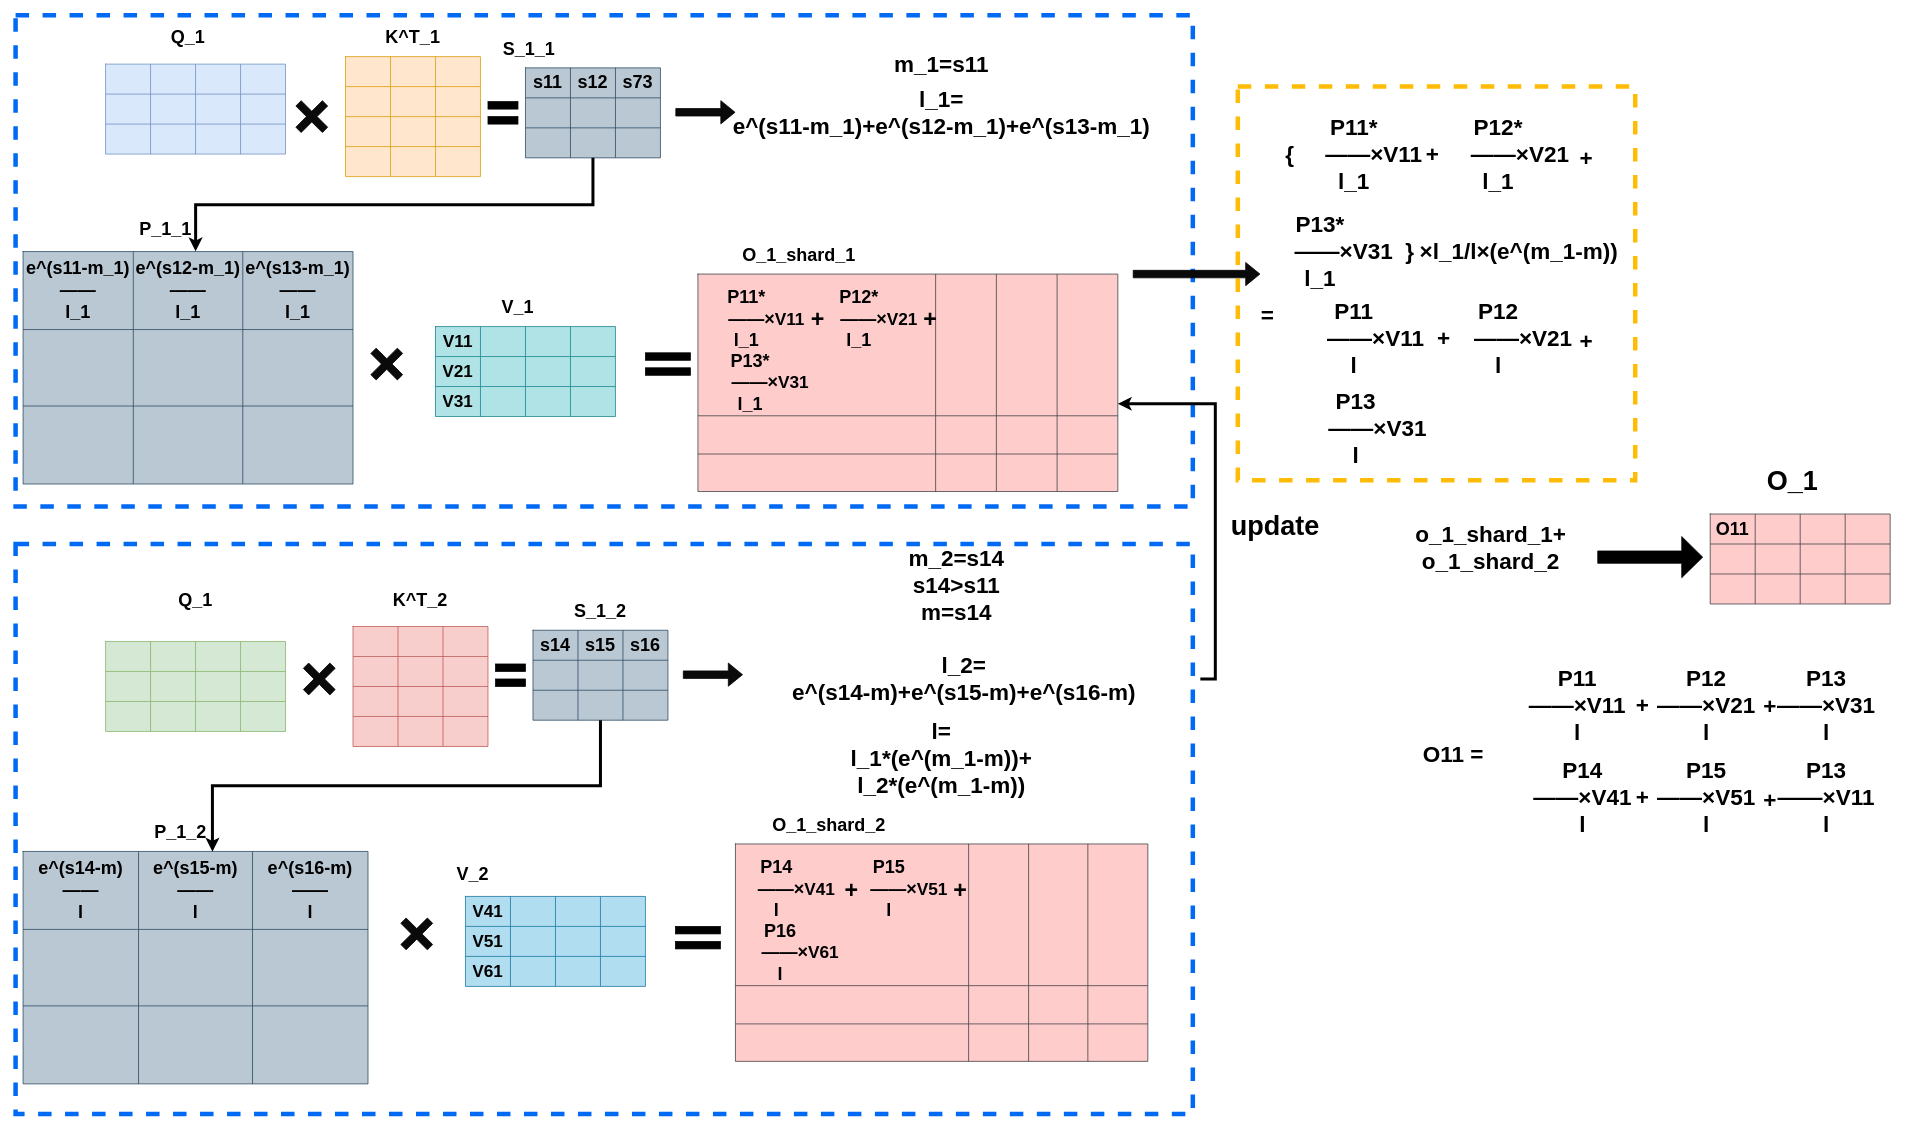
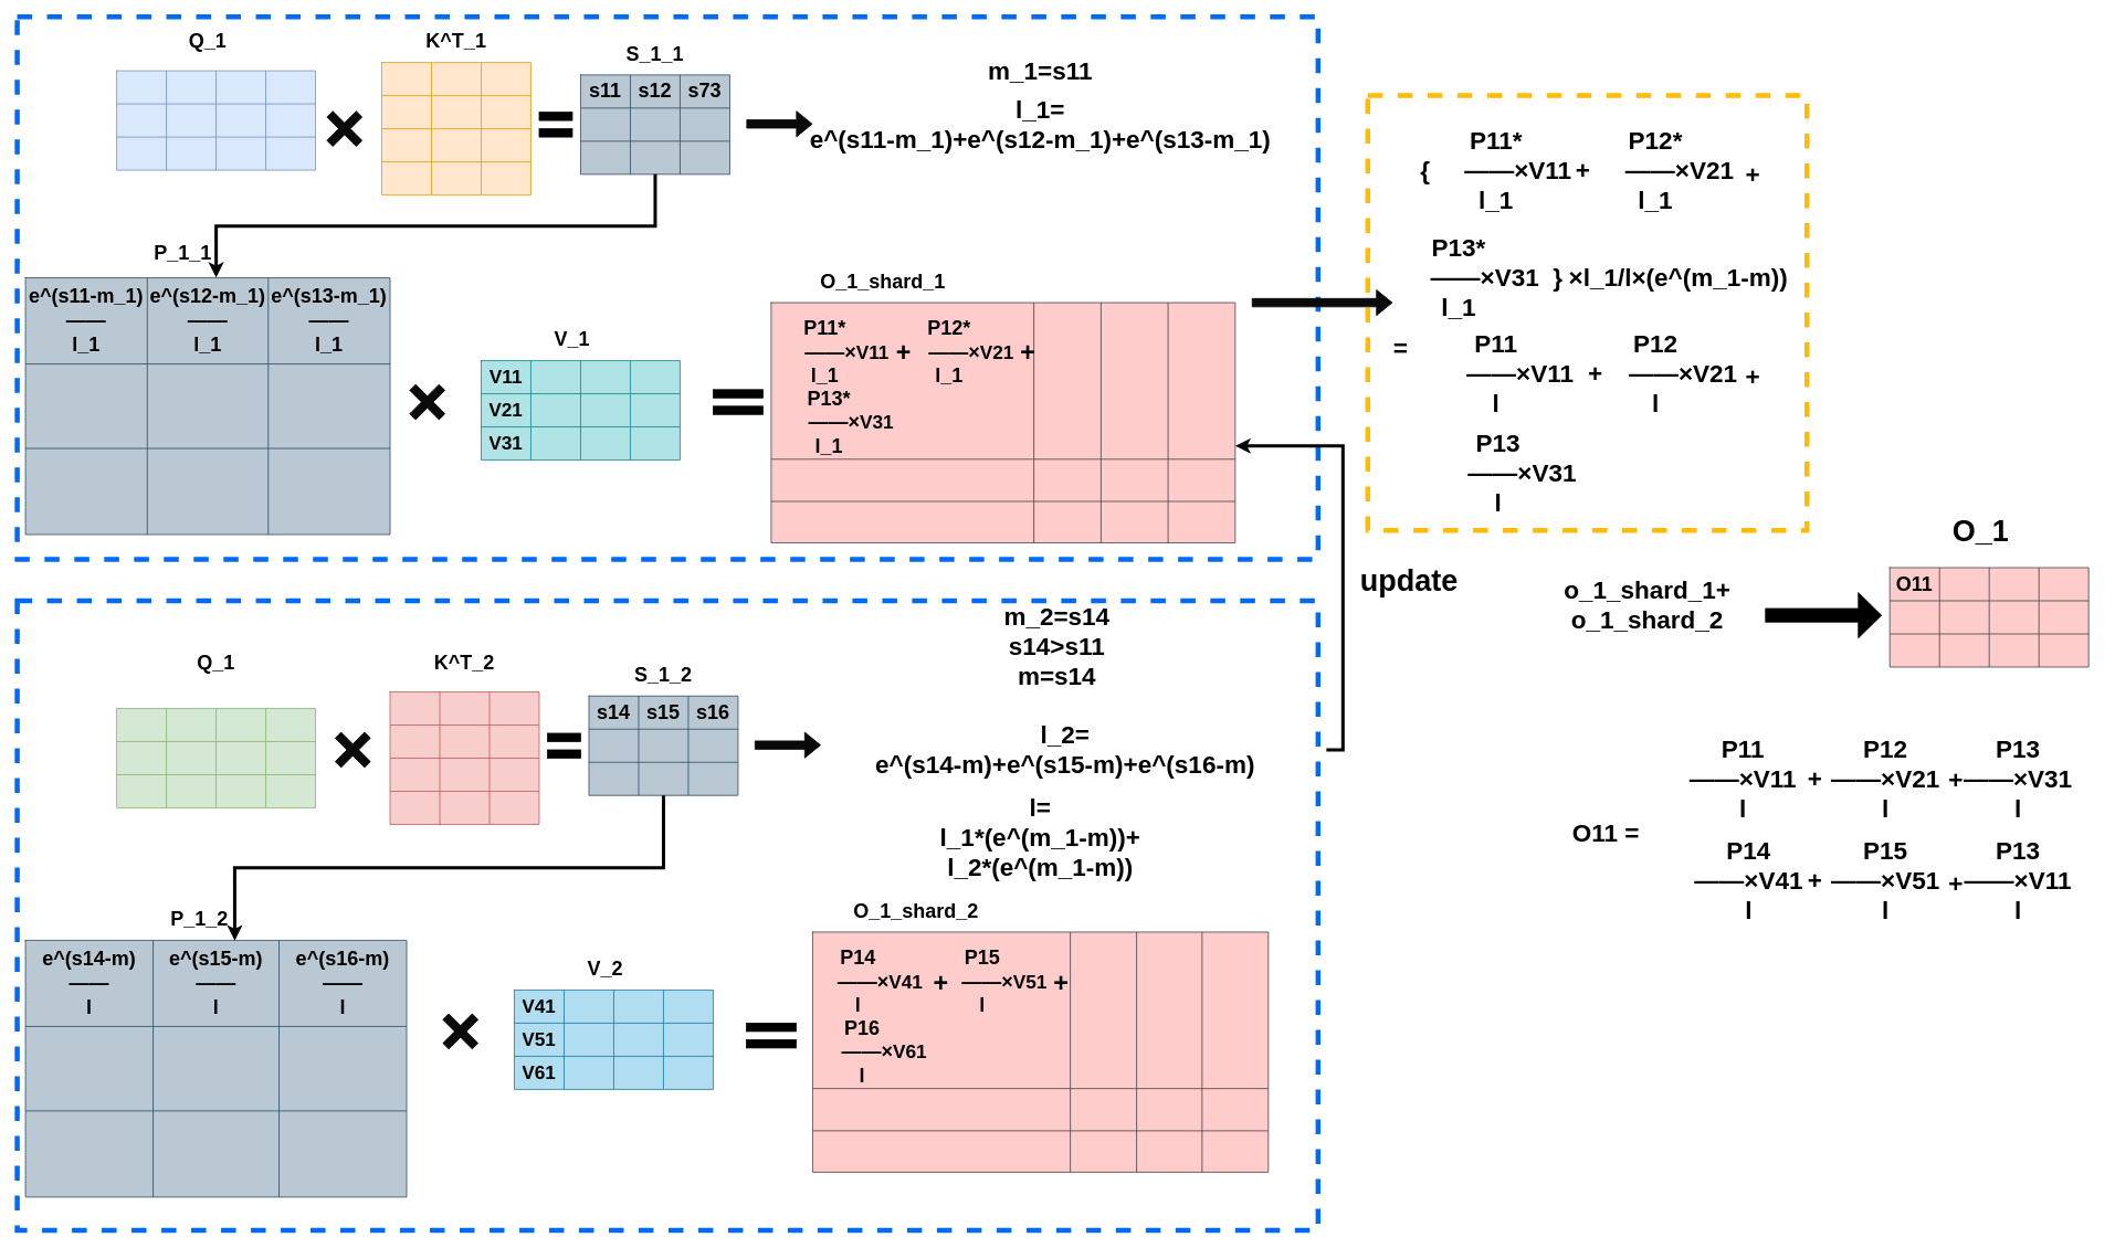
- <mxCell id="166" value="&lt;font style=&quot;font-size: 24px;&quot;&gt;&lt;b&gt;S_1_1&lt;/b&gt;&lt;/font&gt;" style="text;html=1;whiteSpace=wrap;strokeColor=none;fillColor=none;align=center;verticalAlign=middle;rounded=0;" vertex="1" parent="1"><mxGeometry x="675" y="50" width="60" height="30" as="geometry" /></mxCell>
+ <mxCell id="166" value="&lt;font style=&quot;font-size: 24px;&quot;&gt;&lt;b&gt;S_1_1&lt;/b&gt;&lt;/font&gt;" style="text;html=1;whiteSpace=wrap;strokeColor=none;fillColor=none;align=center;verticalAlign=middle;rounded=0;" vertex="1" parent="1"><mxGeometry x="760" y="50" width="60" height="30" as="geometry" /></mxCell>
- <mxCell id="26" value="&lt;font style=&quot;font-size: 24px;&quot;&gt;&lt;b&gt;V_2&lt;/b&gt;&lt;/font&gt;" style="text;html=1;whiteSpace=wrap;strokeColor=none;fillColor=none;align=center;verticalAlign=middle;rounded=0;" vertex="1" parent="1"><mxGeometry x="600" y="1150" width="60" height="30" as="geometry" /></mxCell>
+ <mxCell id="26" value="&lt;font style=&quot;font-size: 24px;&quot;&gt;&lt;b&gt;V_2&lt;/b&gt;&lt;/font&gt;" style="text;html=1;whiteSpace=wrap;strokeColor=none;fillColor=none;align=center;verticalAlign=middle;rounded=0;" vertex="1" parent="1"><mxGeometry x="700" y="1155" width="60" height="30" as="geometry" /></mxCell>
